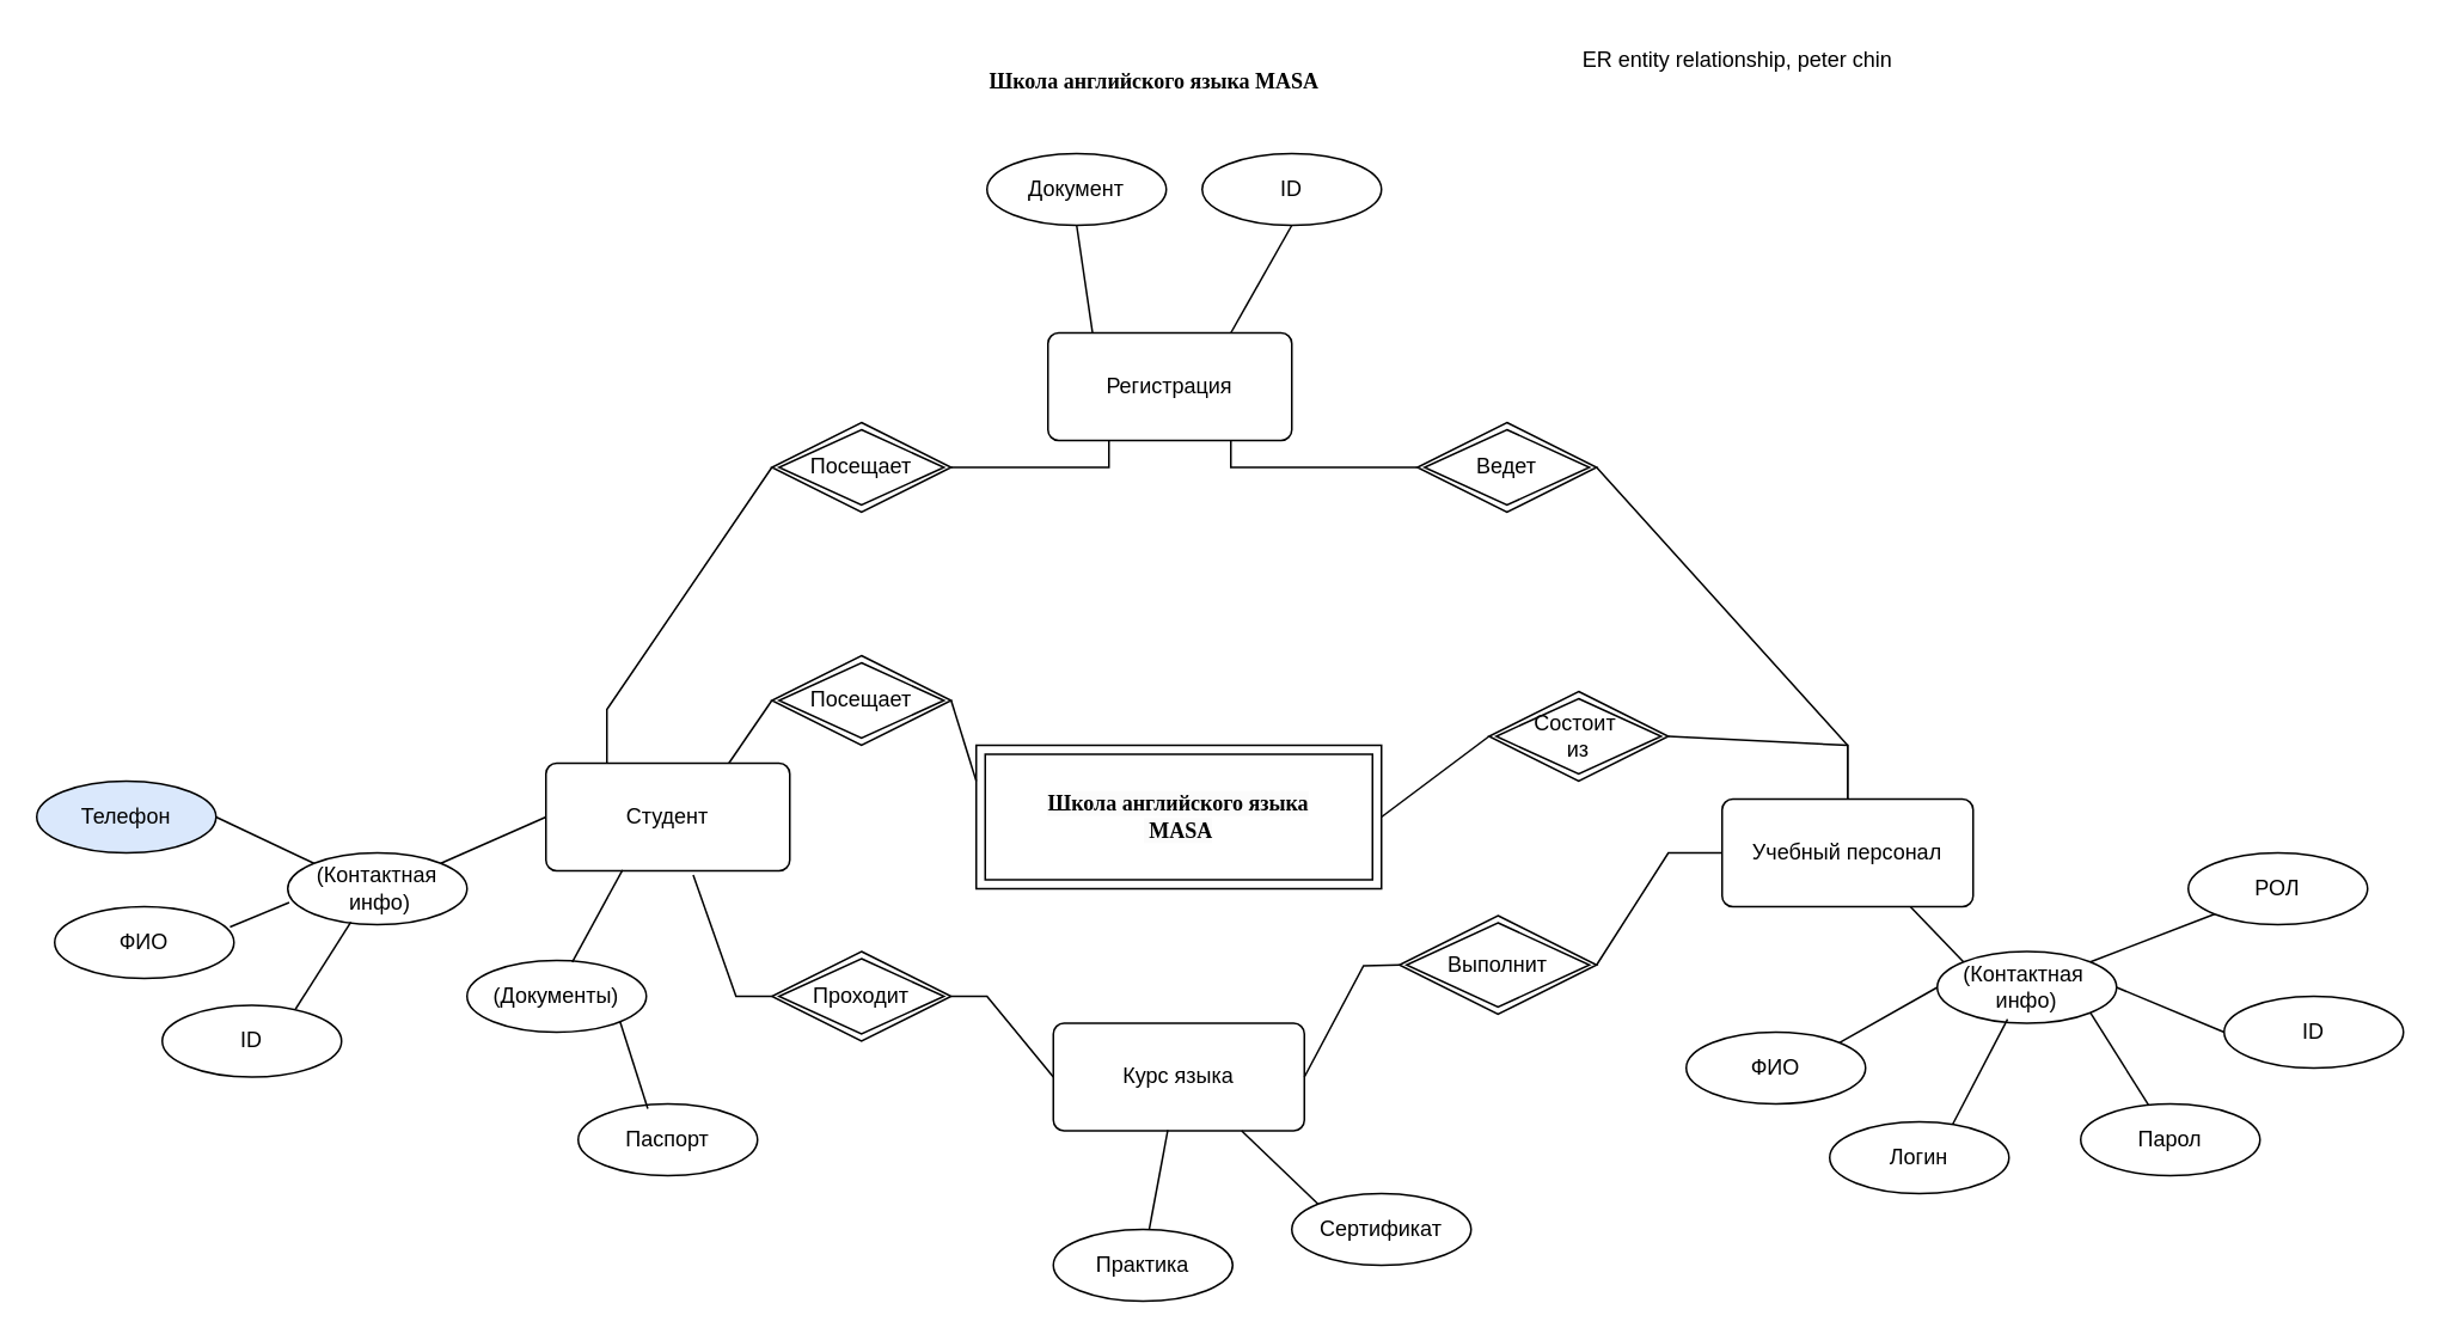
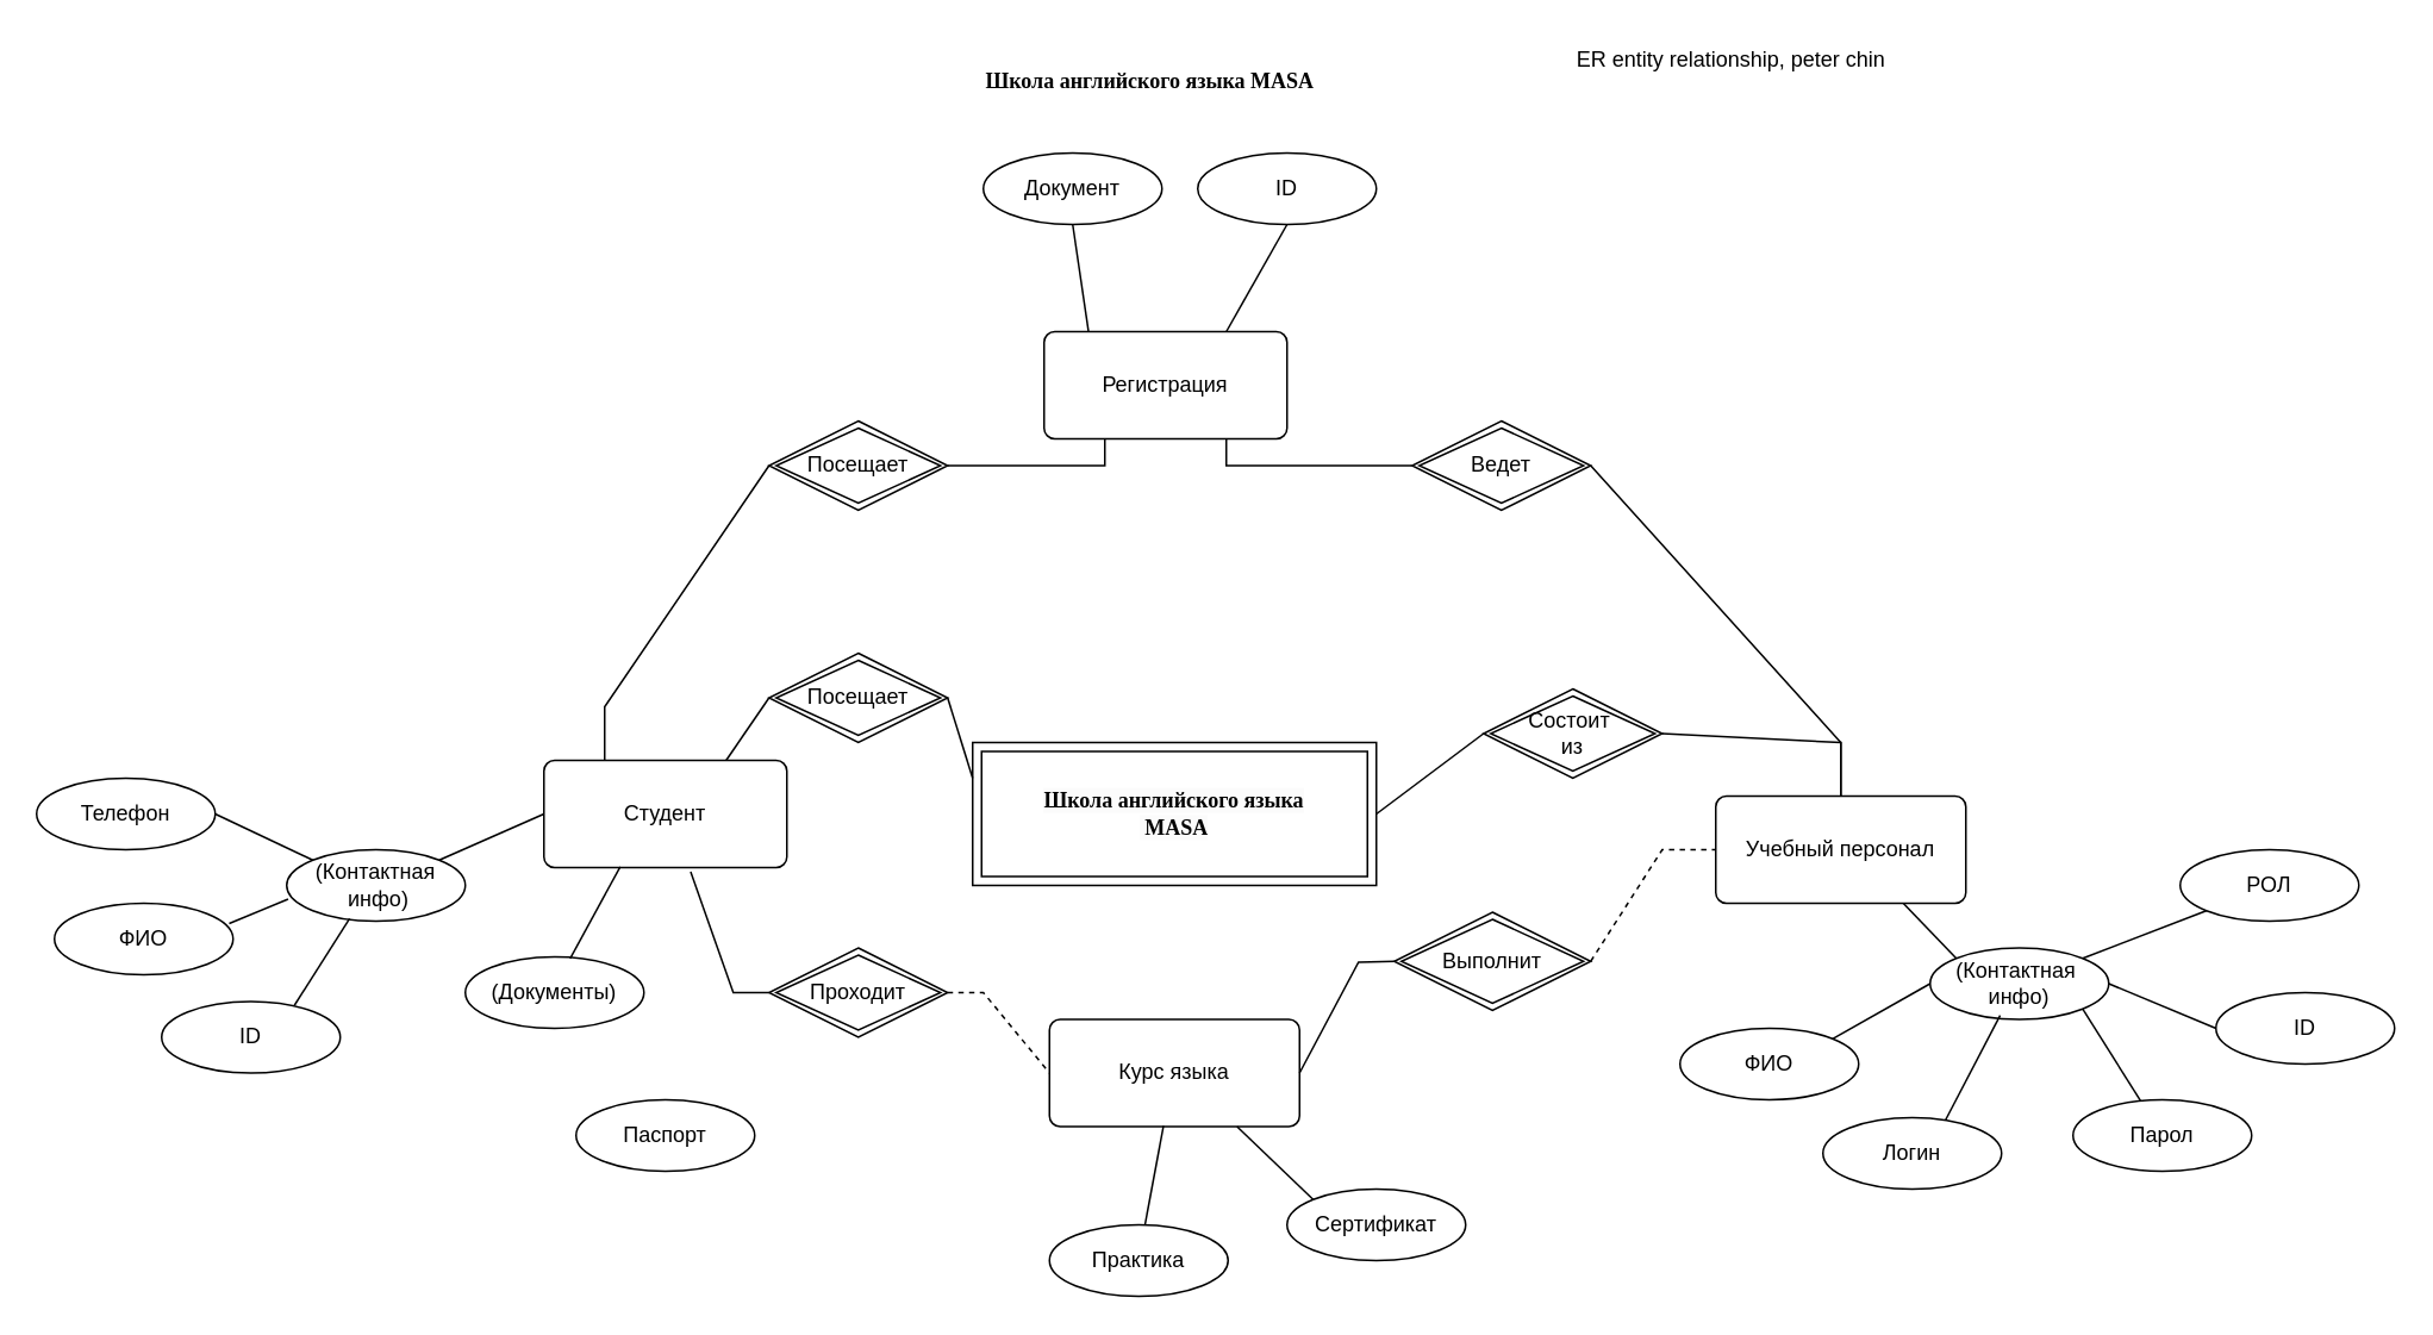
- <mxCell id="40" value="Телефон" style="ellipse;whiteSpace=wrap;html=1;align=center;fillColor=#dae8fc;" vertex="1" parent="1"><mxGeometry x="20" y="435" width="100" height="40" as="geometry" /></mxCell>
+ <mxCell id="40" value="Телефон" style="ellipse;whiteSpace=wrap;html=1;align=center;" vertex="1" parent="1"><mxGeometry x="20" y="435" width="100" height="40" as="geometry" /></mxCell>
- <mxCell id="43" value="" style="endArrow=none;html=1;rounded=0;entryX=0;entryY=0.5;entryDx=0;entryDy=0;exitX=1;exitY=0.5;exitDx=0;exitDy=0;" edge="1" parent="1" source="44" target="7"><mxGeometry relative="1" as="geometry"><mxPoint x="600" y="530" as="sourcePoint" /><mxPoint x="760" y="530" as="targetPoint" /><Array as="points"><mxPoint x="930" y="475" /></Array></mxGeometry></mxCell>
+ <mxCell id="43" value="" style="endArrow=none;html=1;rounded=0;entryX=0;entryY=0.5;entryDx=0;entryDy=0;exitX=1;exitY=0.5;exitDx=0;exitDy=0;dashed=1;" edge="1" parent="1" source="44" target="7"><mxGeometry relative="1" as="geometry"><mxPoint x="600" y="530" as="sourcePoint" /><mxPoint x="760" y="530" as="targetPoint" /><Array as="points"><mxPoint x="930" y="475" /></Array></mxGeometry></mxCell>
- <mxCell id="48" value="" style="endArrow=none;html=1;rounded=0;entryX=0;entryY=0.5;entryDx=0;entryDy=0;exitX=1;exitY=0.5;exitDx=0;exitDy=0;" edge="1" parent="1" source="46" target="3"><mxGeometry relative="1" as="geometry"><mxPoint x="430" y="605" as="sourcePoint" /><mxPoint x="590" y="605" as="targetPoint" /><Array as="points"><mxPoint x="550" y="555" /></Array></mxGeometry></mxCell>
+ <mxCell id="48" value="" style="endArrow=none;html=1;rounded=0;entryX=0;entryY=0.5;entryDx=0;entryDy=0;exitX=1;exitY=0.5;exitDx=0;exitDy=0;dashed=1;" edge="1" parent="1" source="46" target="3"><mxGeometry relative="1" as="geometry"><mxPoint x="430" y="605" as="sourcePoint" /><mxPoint x="590" y="605" as="targetPoint" /><Array as="points"><mxPoint x="550" y="555" /></Array></mxGeometry></mxCell>
- <mxCell id="42" value="" style="endArrow=none;html=1;rounded=0;entryX=0.388;entryY=0.065;entryDx=0;entryDy=0;entryPerimeter=0;exitX=1;exitY=1;exitDx=0;exitDy=0;" edge="1" parent="1" source="14" target="17"><mxGeometry relative="1" as="geometry"><mxPoint x="220" y="725" as="sourcePoint" /><mxPoint x="380" y="725" as="targetPoint" /></mxGeometry></mxCell>
